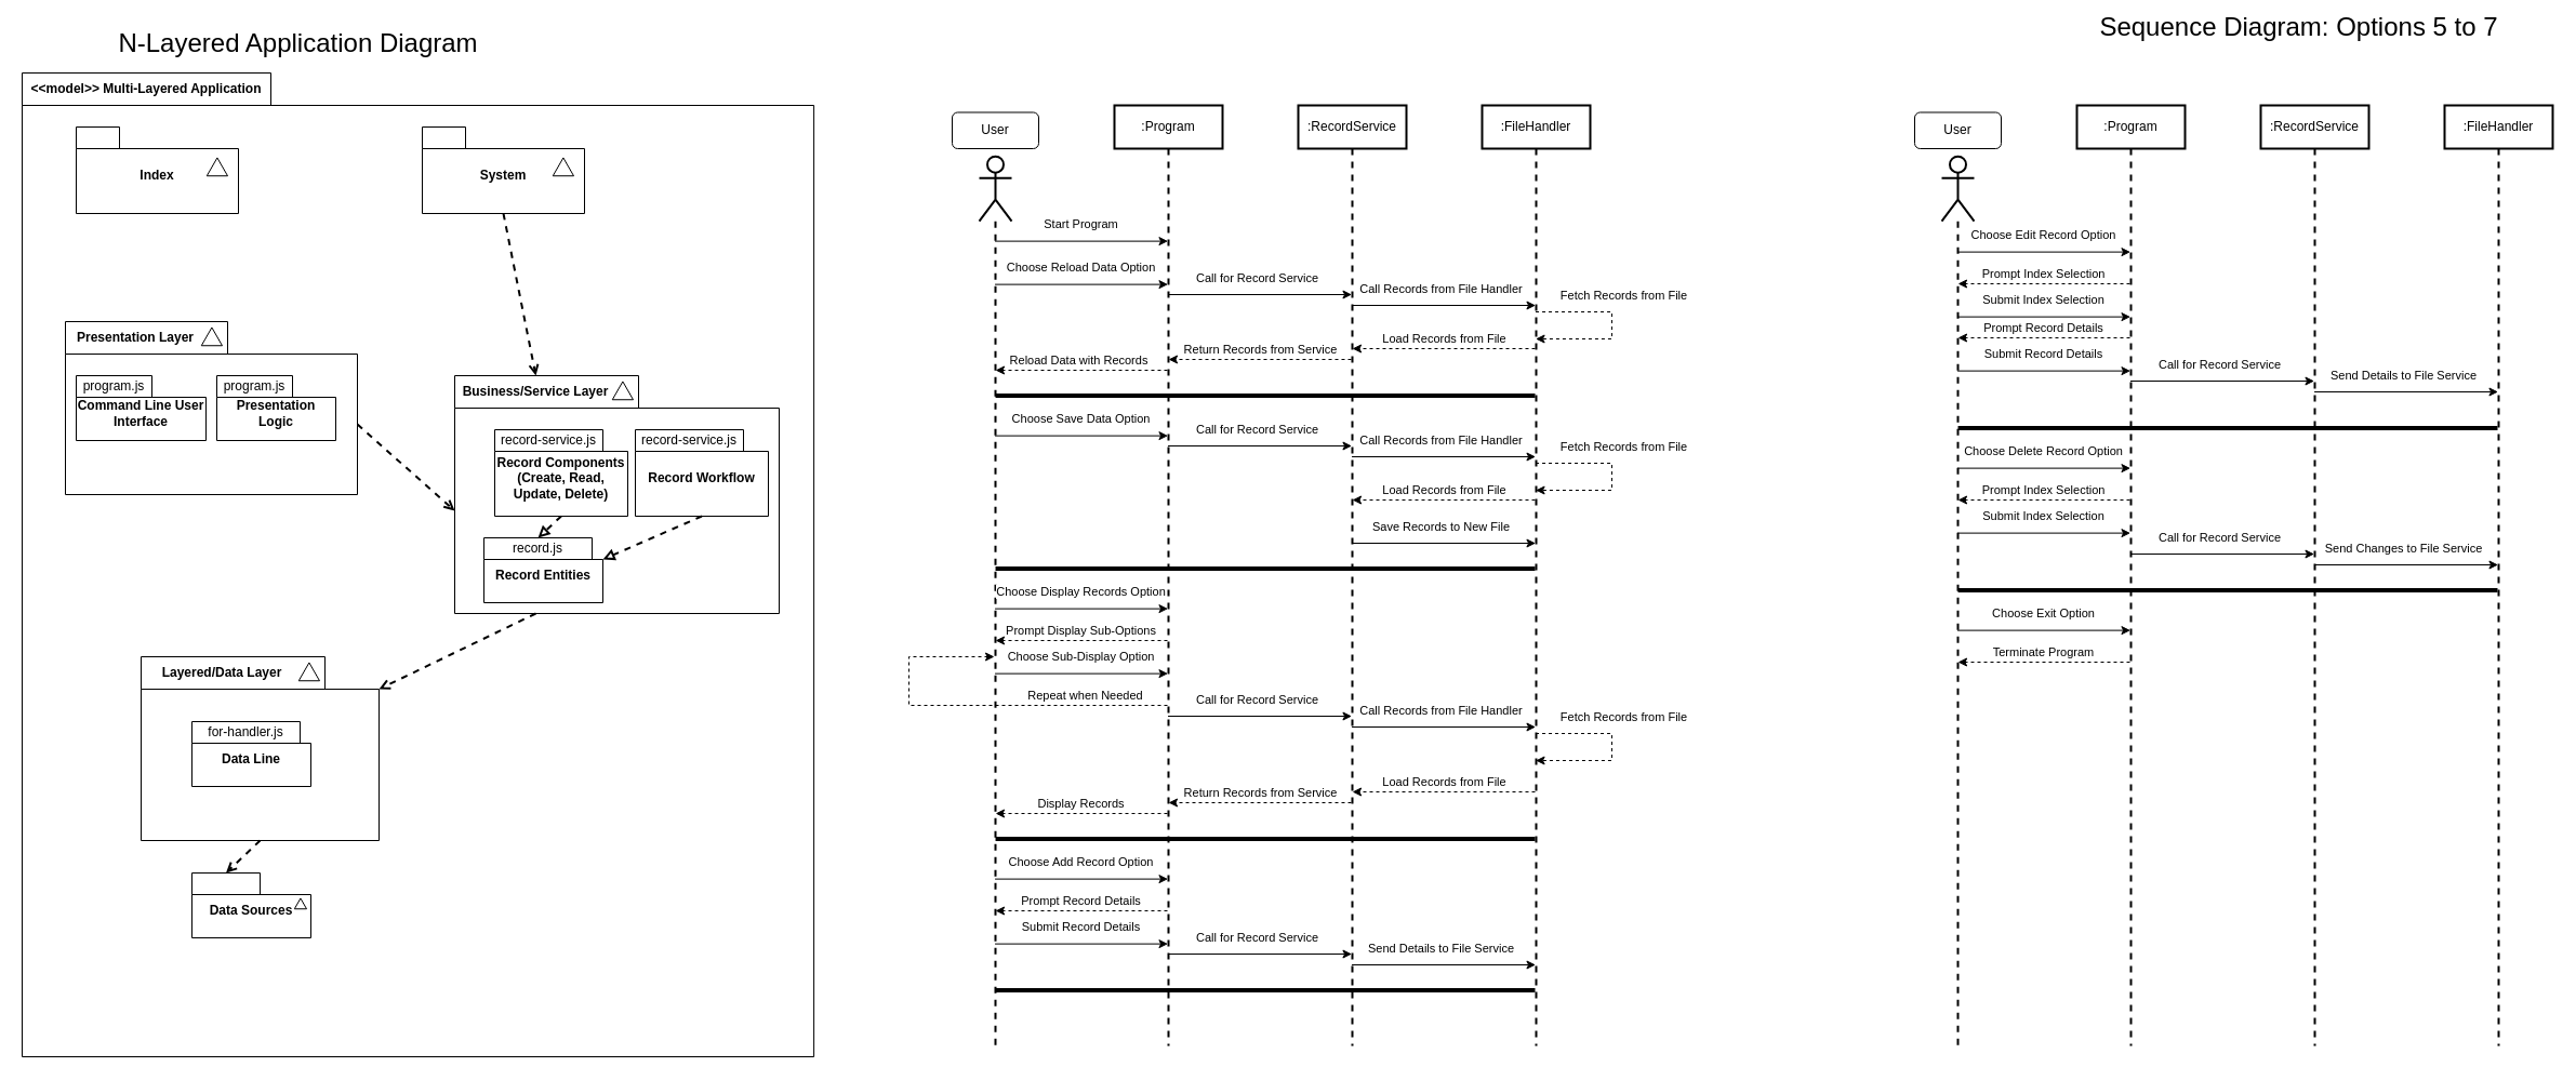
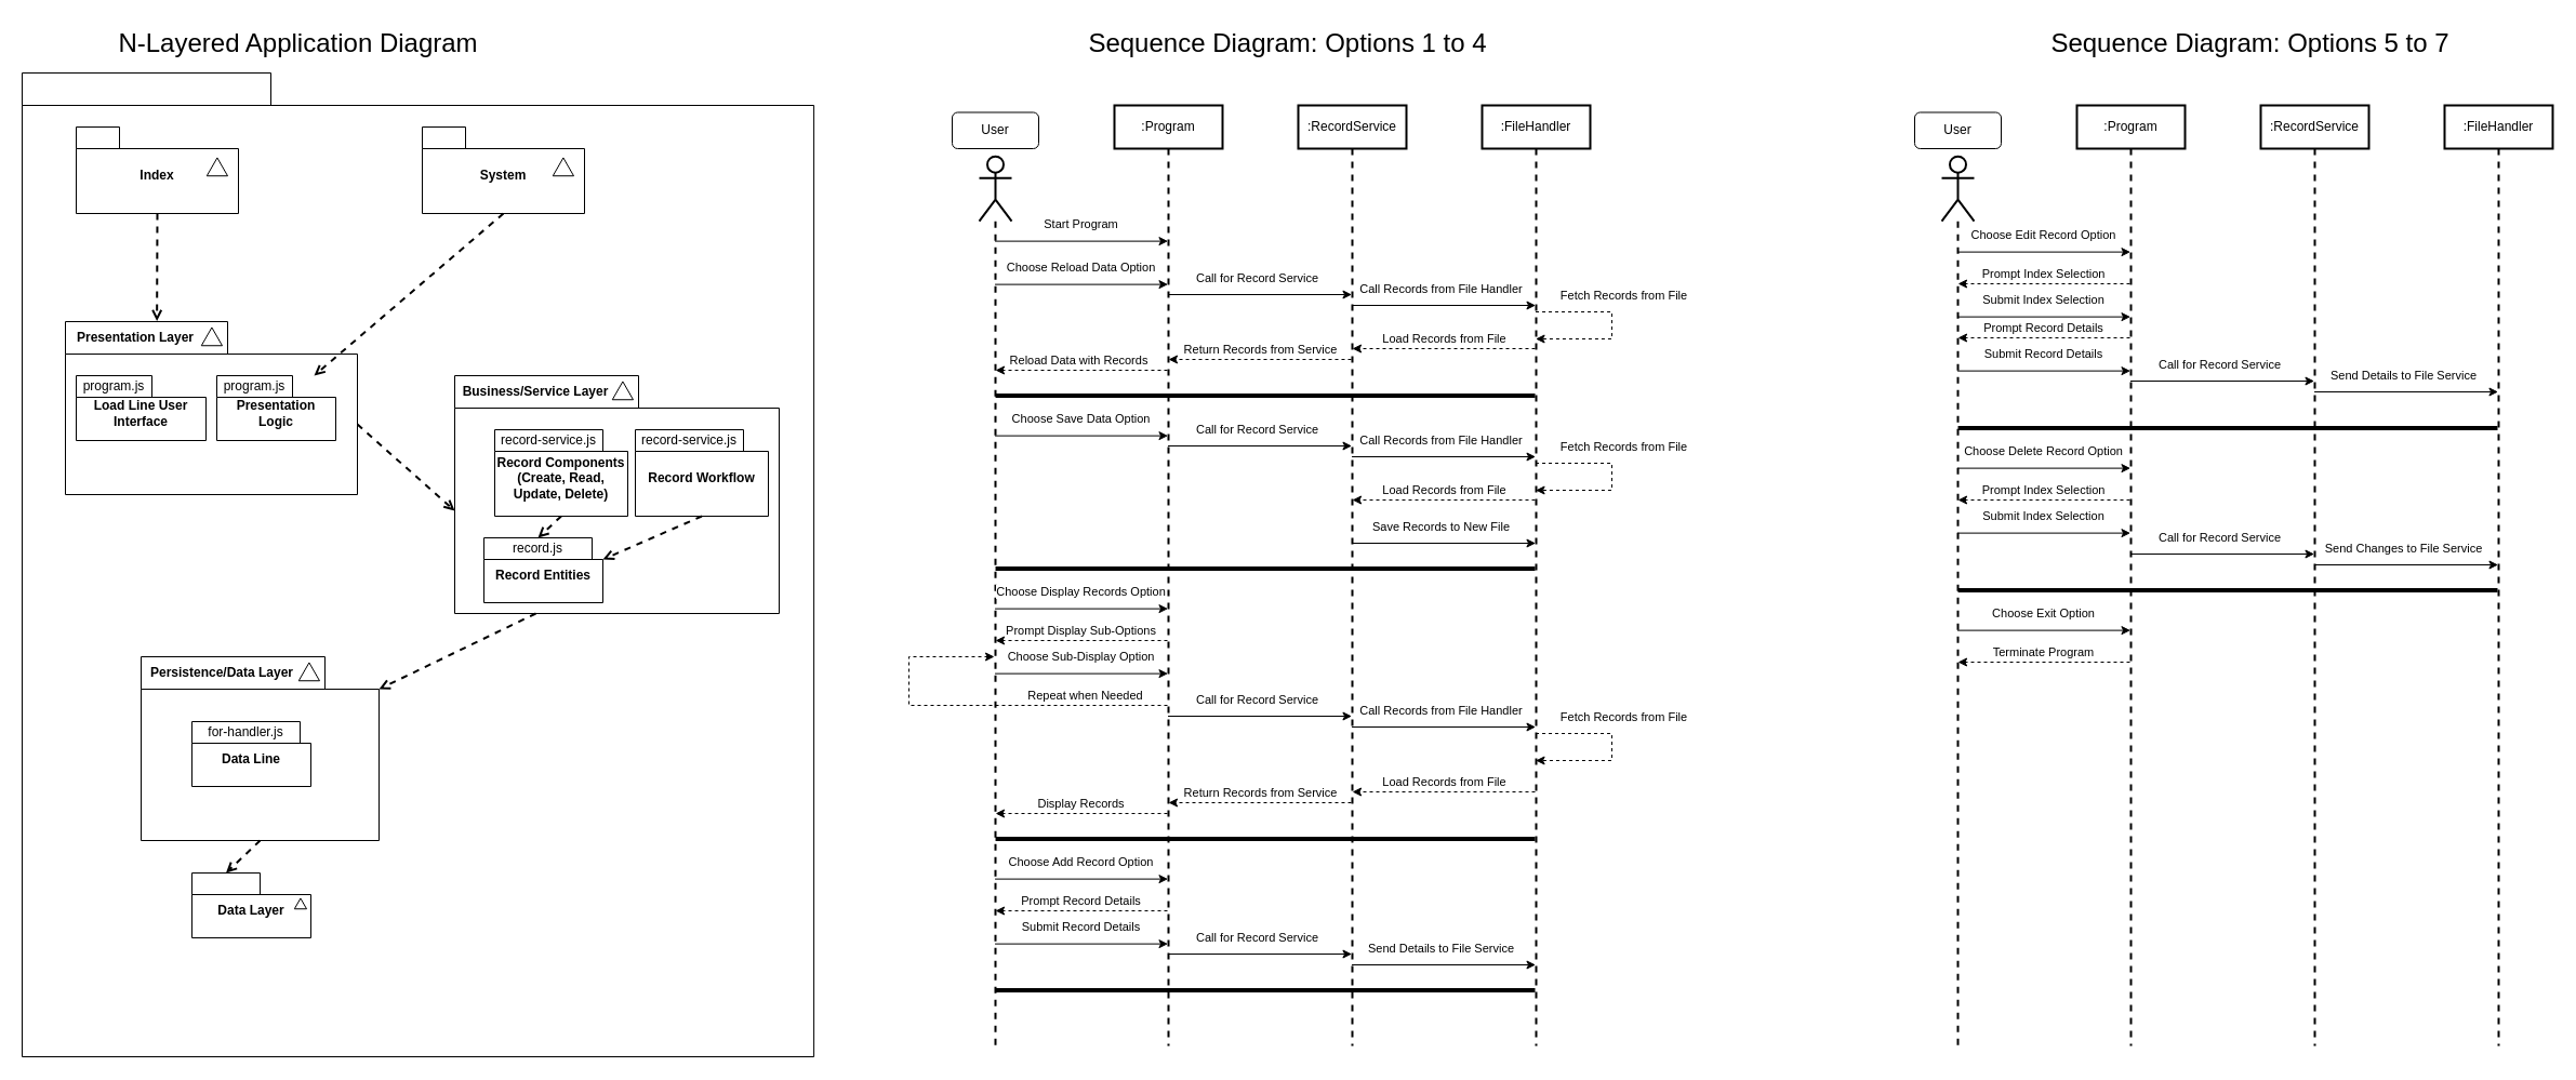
- <mxCell id="125" value="Sequence Diagram: Options 5 to 7" style="text;html=1;align=center;verticalAlign=middle;resizable=0;points=[];autosize=1;strokeColor=none;fillColor=none;strokeWidth=1;fontSize=24;" parent="1" vertex="1"><mxGeometry x="1930" y="5" width="390" height="40" as="geometry" /></mxCell>
+ <mxCell id="125" value="Sequence Diagram: Options 5 to 7" style="text;html=1;align=center;verticalAlign=middle;resizable=0;points=[];autosize=1;strokeColor=none;fillColor=none;strokeWidth=1;fontSize=24;" parent="1" vertex="1"><mxGeometry x="1885" y="20" width="390" height="40" as="geometry" /></mxCell>
+ <mxCell id="105" value="Sequence Diagram: Options 1 to 4" style="text;html=1;align=center;verticalAlign=middle;resizable=0;points=[];autosize=1;strokeColor=none;fillColor=none;strokeWidth=1;fontSize=24;" parent="1" vertex="1"><mxGeometry x="995" y="20" width="390" height="40" as="geometry" /></mxCell>
- <mxCell id="4" value="&amp;lt;&amp;lt;model&amp;gt;&amp;gt; Multi-Layered Application" style="text;html=1;align=center;verticalAlign=middle;whiteSpace=wrap;rounded=0;fontStyle=1" parent="2" vertex="1"><mxGeometry width="230" height="29.63" as="geometry" /></mxCell>
+ <mxCell id="23" style="rounded=0;orthogonalLoop=1;jettySize=auto;html=1;exitX=0.5;exitY=1;exitDx=0;exitDy=0;exitPerimeter=0;entryX=0.651;entryY=-0.019;entryDx=0;entryDy=0;entryPerimeter=0;dashed=1;strokeWidth=2;endArrow=open;endFill=0;" parent="1" source="5" target="19" edge="1"><mxGeometry relative="1" as="geometry" /></mxCell>
- <mxCell id="24" style="rounded=0;orthogonalLoop=1;jettySize=auto;html=1;exitX=0.5;exitY=1;exitDx=0;exitDy=0;exitPerimeter=0;dashed=1;strokeWidth=2;endArrow=open;endFill=0;entryX=0.5;entryY=0;entryDx=0;entryDy=0;" parent="1" source="16" target="9" edge="1"><mxGeometry relative="1" as="geometry"><mxPoint x="305" y="197" as="sourcePoint" /><mxPoint x="415" y="280" as="targetPoint" /></mxGeometry></mxCell>
+ <mxCell id="24" style="rounded=0;orthogonalLoop=1;jettySize=auto;html=1;exitX=0.5;exitY=1;exitDx=0;exitDy=0;exitPerimeter=0;dashed=1;strokeWidth=2;endArrow=open;endFill=0;" parent="1" source="16" target="22" edge="1"><mxGeometry relative="1" as="geometry"><mxPoint x="305" y="197" as="sourcePoint" /><mxPoint x="415" y="280" as="targetPoint" /></mxGeometry></mxCell>
- <mxCell id="21" value="Command Line User&lt;br&gt;Interface" style="shape=folder;fontStyle=1;spacingTop=10;tabWidth=70;tabHeight=20;tabPosition=left;html=1;whiteSpace=wrap;" parent="1" vertex="1"><mxGeometry x="70" y="347" width="120" height="60" as="geometry" /></mxCell>
+ <mxCell id="21" value="Load Line User&lt;br&gt;Interface" style="shape=folder;fontStyle=1;spacingTop=10;tabWidth=70;tabHeight=20;tabPosition=left;html=1;whiteSpace=wrap;" parent="1" vertex="1"><mxGeometry x="70" y="347" width="120" height="60" as="geometry" /></mxCell>
- <mxCell id="15" style="rounded=0;orthogonalLoop=1;jettySize=auto;html=1;exitX=0.5;exitY=1;exitDx=0;exitDy=0;exitPerimeter=0;dashed=1;strokeWidth=2;endArrow=block;endFill=0;entryX=0.5;entryY=0;entryDx=0;entryDy=0;" parent="7" source="11" target="14" edge="1"><mxGeometry relative="1" as="geometry"><mxPoint x="-80" y="15" as="sourcePoint" /><mxPoint x="10" y="95" as="targetPoint" /></mxGeometry></mxCell>
+ <mxCell id="15" style="rounded=0;orthogonalLoop=1;jettySize=auto;html=1;exitX=0.5;exitY=1;exitDx=0;exitDy=0;exitPerimeter=0;dashed=1;strokeWidth=2;endArrow=open;endFill=0;entryX=0.5;entryY=0;entryDx=0;entryDy=0;" parent="7" source="11" target="14" edge="1"><mxGeometry relative="1" as="geometry"><mxPoint x="-80" y="15" as="sourcePoint" /><mxPoint x="10" y="95" as="targetPoint" /></mxGeometry></mxCell>
- <mxCell id="30" style="rounded=0;orthogonalLoop=1;jettySize=auto;html=1;exitX=0.5;exitY=1;exitDx=0;exitDy=0;exitPerimeter=0;dashed=1;strokeWidth=2;endArrow=block;endFill=0;entryX=0;entryY=0;entryDx=110;entryDy=20;entryPerimeter=0;" parent="1" source="28" target="13" edge="1"><mxGeometry relative="1" as="geometry"><mxPoint x="629" y="487" as="sourcePoint" /><mxPoint x="607" y="507" as="targetPoint" /></mxGeometry></mxCell>
+ <mxCell id="30" style="rounded=0;orthogonalLoop=1;jettySize=auto;html=1;exitX=0.5;exitY=1;exitDx=0;exitDy=0;exitPerimeter=0;dashed=1;strokeWidth=2;endArrow=open;endFill=0;entryX=0;entryY=0;entryDx=110;entryDy=20;entryPerimeter=0;" parent="1" source="28" target="13" edge="1"><mxGeometry relative="1" as="geometry"><mxPoint x="629" y="487" as="sourcePoint" /><mxPoint x="607" y="507" as="targetPoint" /></mxGeometry></mxCell>
- <mxCell id="32" value="Layered/Data Layer" style="text;html=1;align=center;verticalAlign=middle;whiteSpace=wrap;rounded=0;fontStyle=1" parent="1" vertex="1"><mxGeometry x="130" y="607" width="150" height="29.63" as="geometry" /></mxCell>
+ <mxCell id="32" value="Persistence/Data Layer" style="text;html=1;align=center;verticalAlign=middle;whiteSpace=wrap;rounded=0;fontStyle=1" parent="1" vertex="1"><mxGeometry x="130" y="607" width="150" height="29.63" as="geometry" /></mxCell>
- <mxCell id="37" value="Data Sources" style="shape=folder;fontStyle=1;spacingTop=10;tabWidth=63;tabHeight=20;tabPosition=left;html=1;whiteSpace=wrap;" parent="1" vertex="1"><mxGeometry x="177" y="807" width="110" height="60" as="geometry" /></mxCell>
+ <mxCell id="37" value="Data Layer" style="shape=folder;fontStyle=1;spacingTop=10;tabWidth=63;tabHeight=20;tabPosition=left;html=1;whiteSpace=wrap;" parent="1" vertex="1"><mxGeometry x="177" y="807" width="110" height="60" as="geometry" /></mxCell>
